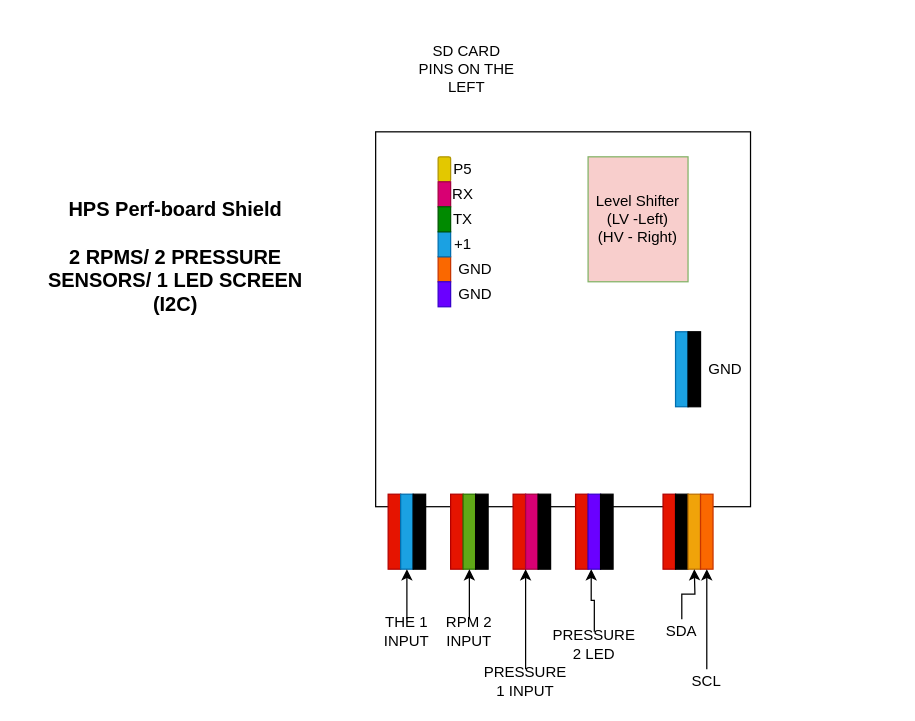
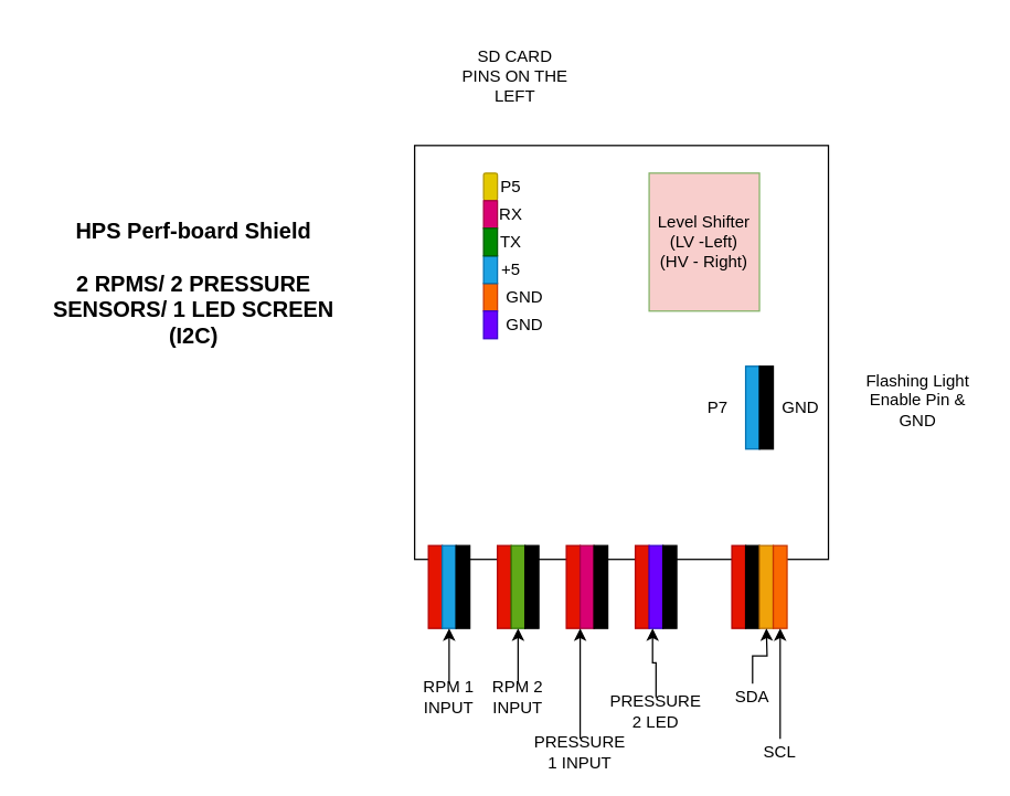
- <mxCell id="12" value="+1" style="text;html=1;strokeColor=none;fillColor=none;align=center;verticalAlign=middle;whiteSpace=wrap;rounded=0;" vertex="1" parent="1"><mxGeometry x="350" y="185" width="40" height="20" as="geometry" /></mxCell>
+ <mxCell id="12" value="+5" style="text;html=1;strokeColor=none;fillColor=none;align=center;verticalAlign=middle;whiteSpace=wrap;rounded=0;" vertex="1" parent="1"><mxGeometry x="350" y="185" width="40" height="20" as="geometry" /></mxCell>
+ <mxCell id="50" value="Flashing Light Enable Pin &amp;amp; GND" style="text;html=1;strokeColor=none;fillColor=none;align=center;verticalAlign=middle;whiteSpace=wrap;rounded=0;" vertex="1" parent="1"><mxGeometry x="620" y="245" width="90" height="90" as="geometry" /></mxCell>
+ <mxCell id="46" value="P7" style="text;html=1;strokeColor=none;fillColor=none;align=center;verticalAlign=middle;whiteSpace=wrap;rounded=0;" vertex="1" parent="1"><mxGeometry x="500" y="285" width="40" height="20" as="geometry" /></mxCell>
- <mxCell id="33" value="THE 1 INPUT" style="text;html=1;strokeColor=none;fillColor=none;align=center;verticalAlign=middle;whiteSpace=wrap;rounded=0;" vertex="1" parent="1"><mxGeometry x="305" y="495" width="40" height="20" as="geometry" /></mxCell>
+ <mxCell id="33" value="RPM 1 INPUT" style="text;html=1;strokeColor=none;fillColor=none;align=center;verticalAlign=middle;whiteSpace=wrap;rounded=0;" vertex="1" parent="1"><mxGeometry x="305" y="495" width="40" height="20" as="geometry" /></mxCell>
